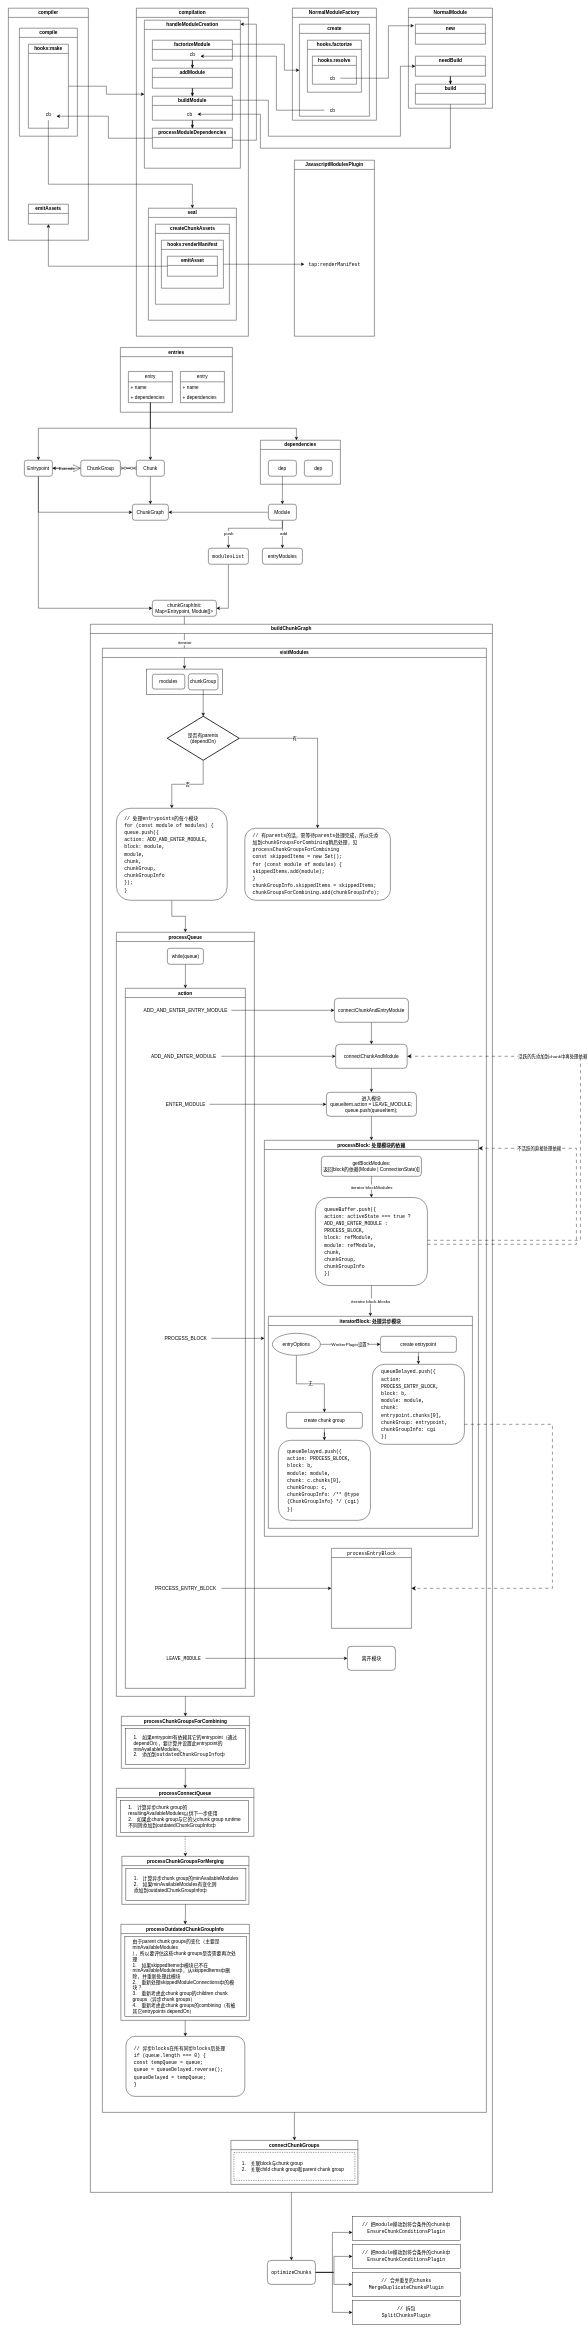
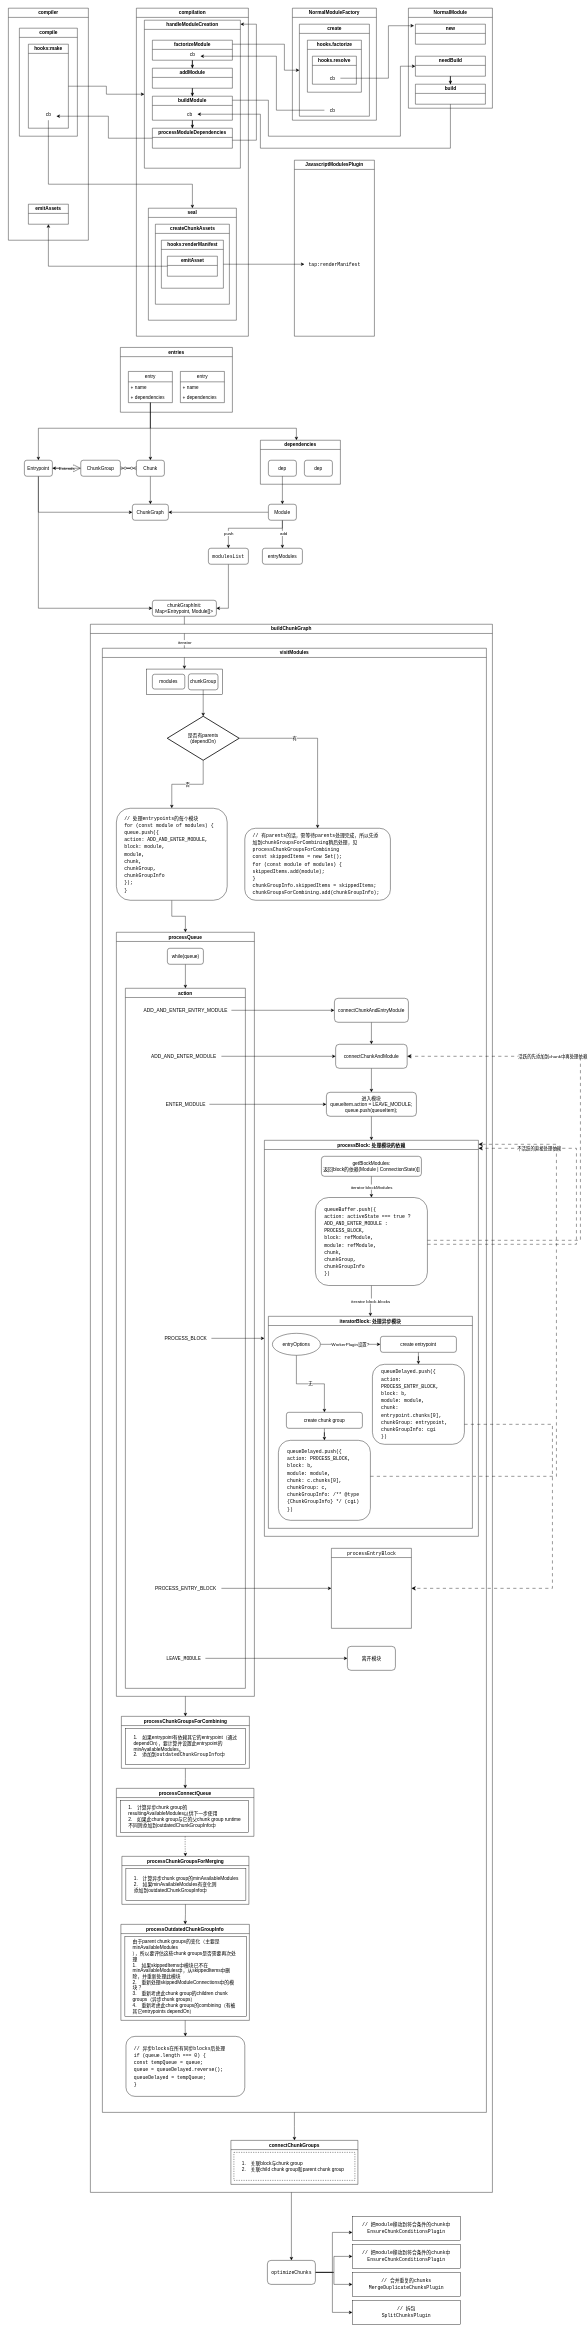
+ <mxCell id="122" value="" style="edgeStyle=segmentEdgeStyle;endArrow=classic;html=1;curved=0;rounded=0;endSize=8;startSize=8;dashed=1;dashPattern=8 8;" parent="104" source="110" target="104" edge="1"><mxGeometry width="50" height="50" relative="1" as="geometry"><mxPoint x="275" y="410" as="sourcePoint" /><mxPoint x="529.99" y="-30" as="targetPoint" /><Array as="points"><mxPoint x="730" y="840" /><mxPoint x="730" y="10" /></Array></mxGeometry></mxCell>
